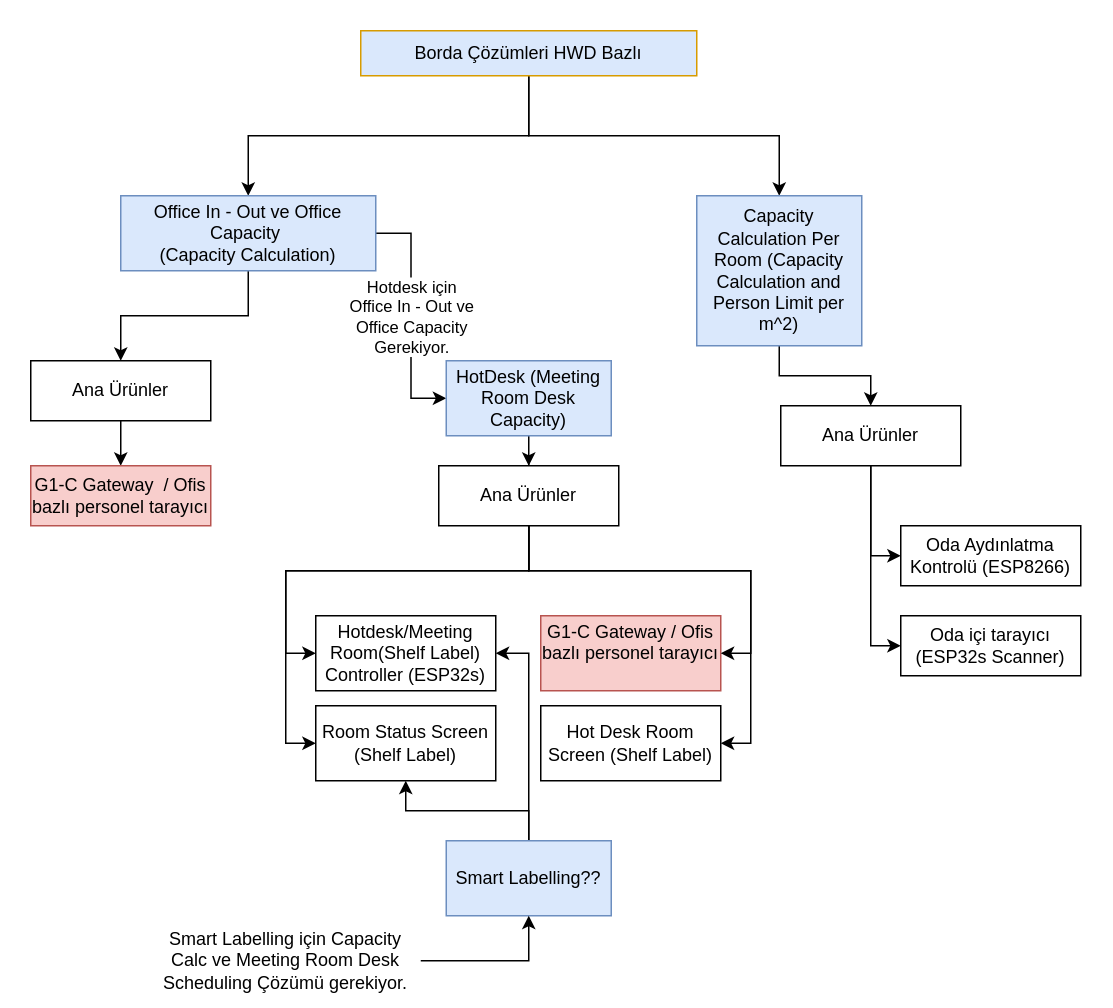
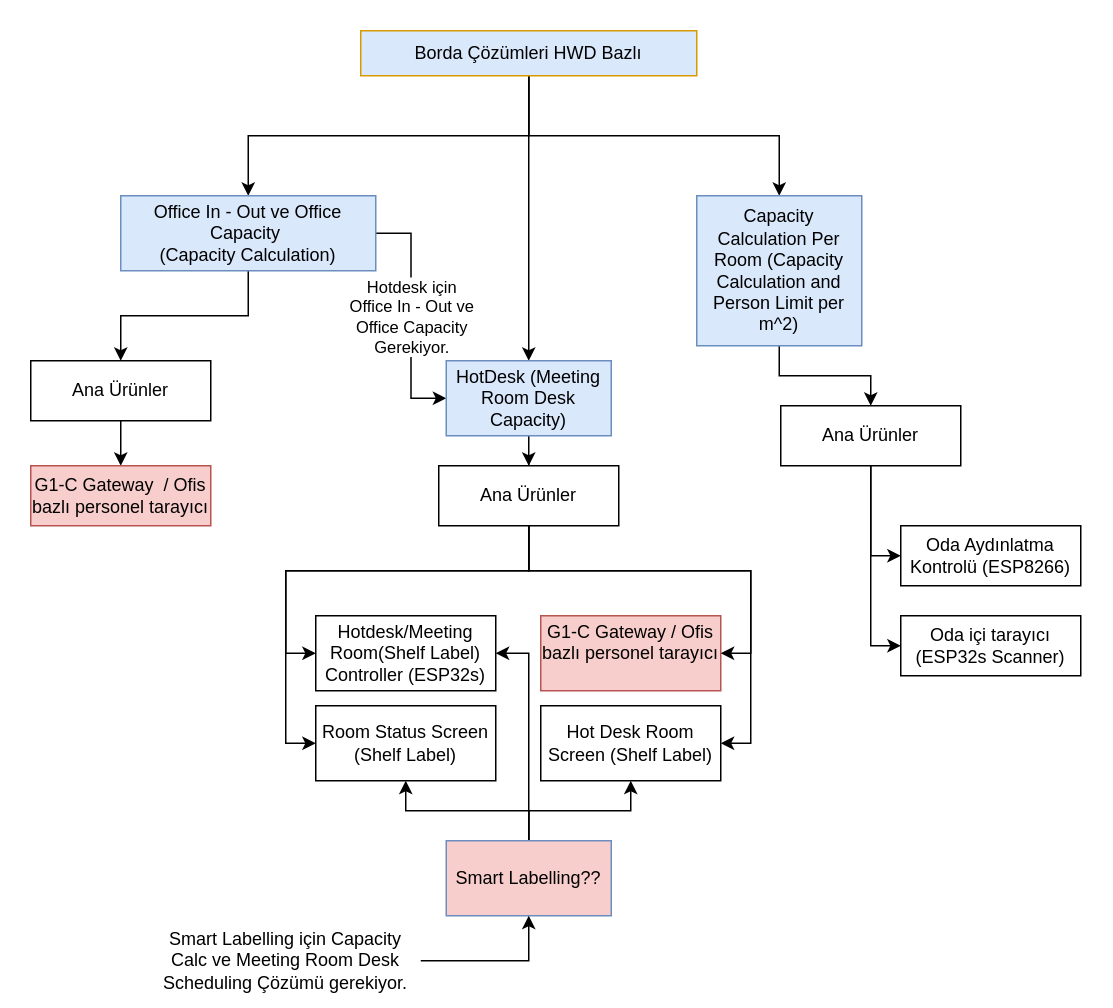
+ <mxCell id="3" style="edgeStyle=orthogonalEdgeStyle;rounded=0;orthogonalLoop=1;jettySize=auto;html=1;entryX=0.5;entryY=0;entryDx=0;entryDy=0;shadow=0;sketch=0;spacingTop=0;" edge="1" parent="1" source="5" target="10"><mxGeometry relative="1" as="geometry" /></mxCell>
+ <mxCell id="31" style="edgeStyle=orthogonalEdgeStyle;rounded=0;sketch=0;orthogonalLoop=1;jettySize=auto;html=1;shadow=0;strokeColor=#000000;" edge="1" parent="1" source="33" target="28"><mxGeometry relative="1" as="geometry" /></mxCell>
- <mxCell id="33" value="Smart Labelling??" style="rounded=0;whiteSpace=wrap;html=1;shadow=0;sketch=0;spacingTop=0;fillColor=#dae8fc;strokeColor=#6c8ebf;" vertex="1" parent="1"><mxGeometry x="297" y="560" width="110" height="50" as="geometry" /></mxCell>
+ <mxCell id="33" value="Smart Labelling??" style="rounded=0;whiteSpace=wrap;html=1;shadow=0;sketch=0;spacingTop=0;fillColor=#f8cecc;strokeColor=#6c8ebf;" vertex="1" parent="1"><mxGeometry x="297" y="560" width="110" height="50" as="geometry" /></mxCell>
